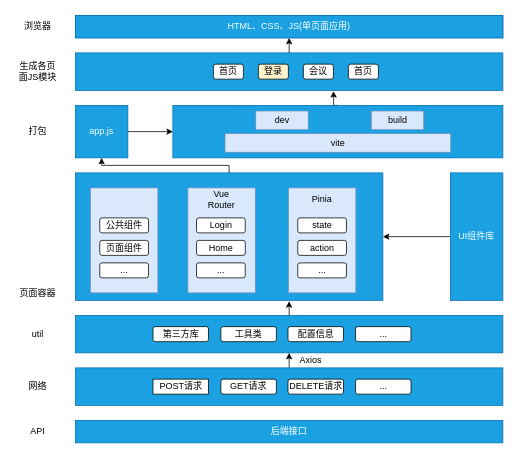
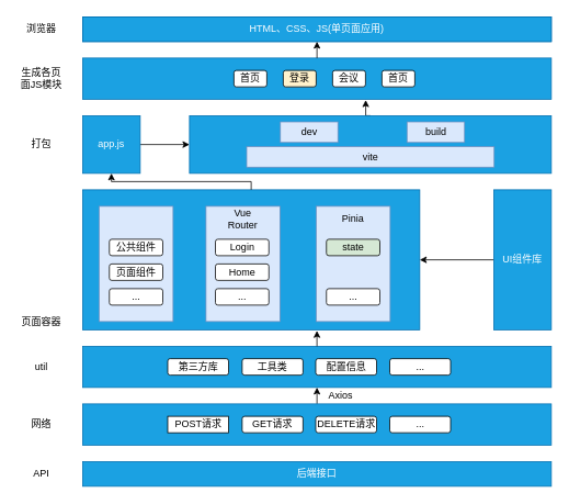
- <mxCell id="36" value="state" style="rounded=1;whiteSpace=wrap;html=1;" vertex="1" parent="1"><mxGeometry x="396.5" y="290" width="65" height="20" as="geometry" /></mxCell>
+ <mxCell id="36" value="state" style="rounded=1;whiteSpace=wrap;html=1;fillColor=#d5e8d4;" vertex="1" parent="1"><mxGeometry x="396.5" y="290" width="65" height="20" as="geometry" /></mxCell>
- <mxCell id="37" value="action" style="rounded=1;whiteSpace=wrap;html=1;" vertex="1" parent="1"><mxGeometry x="396.5" y="320" width="65" height="20" as="geometry" /></mxCell>
